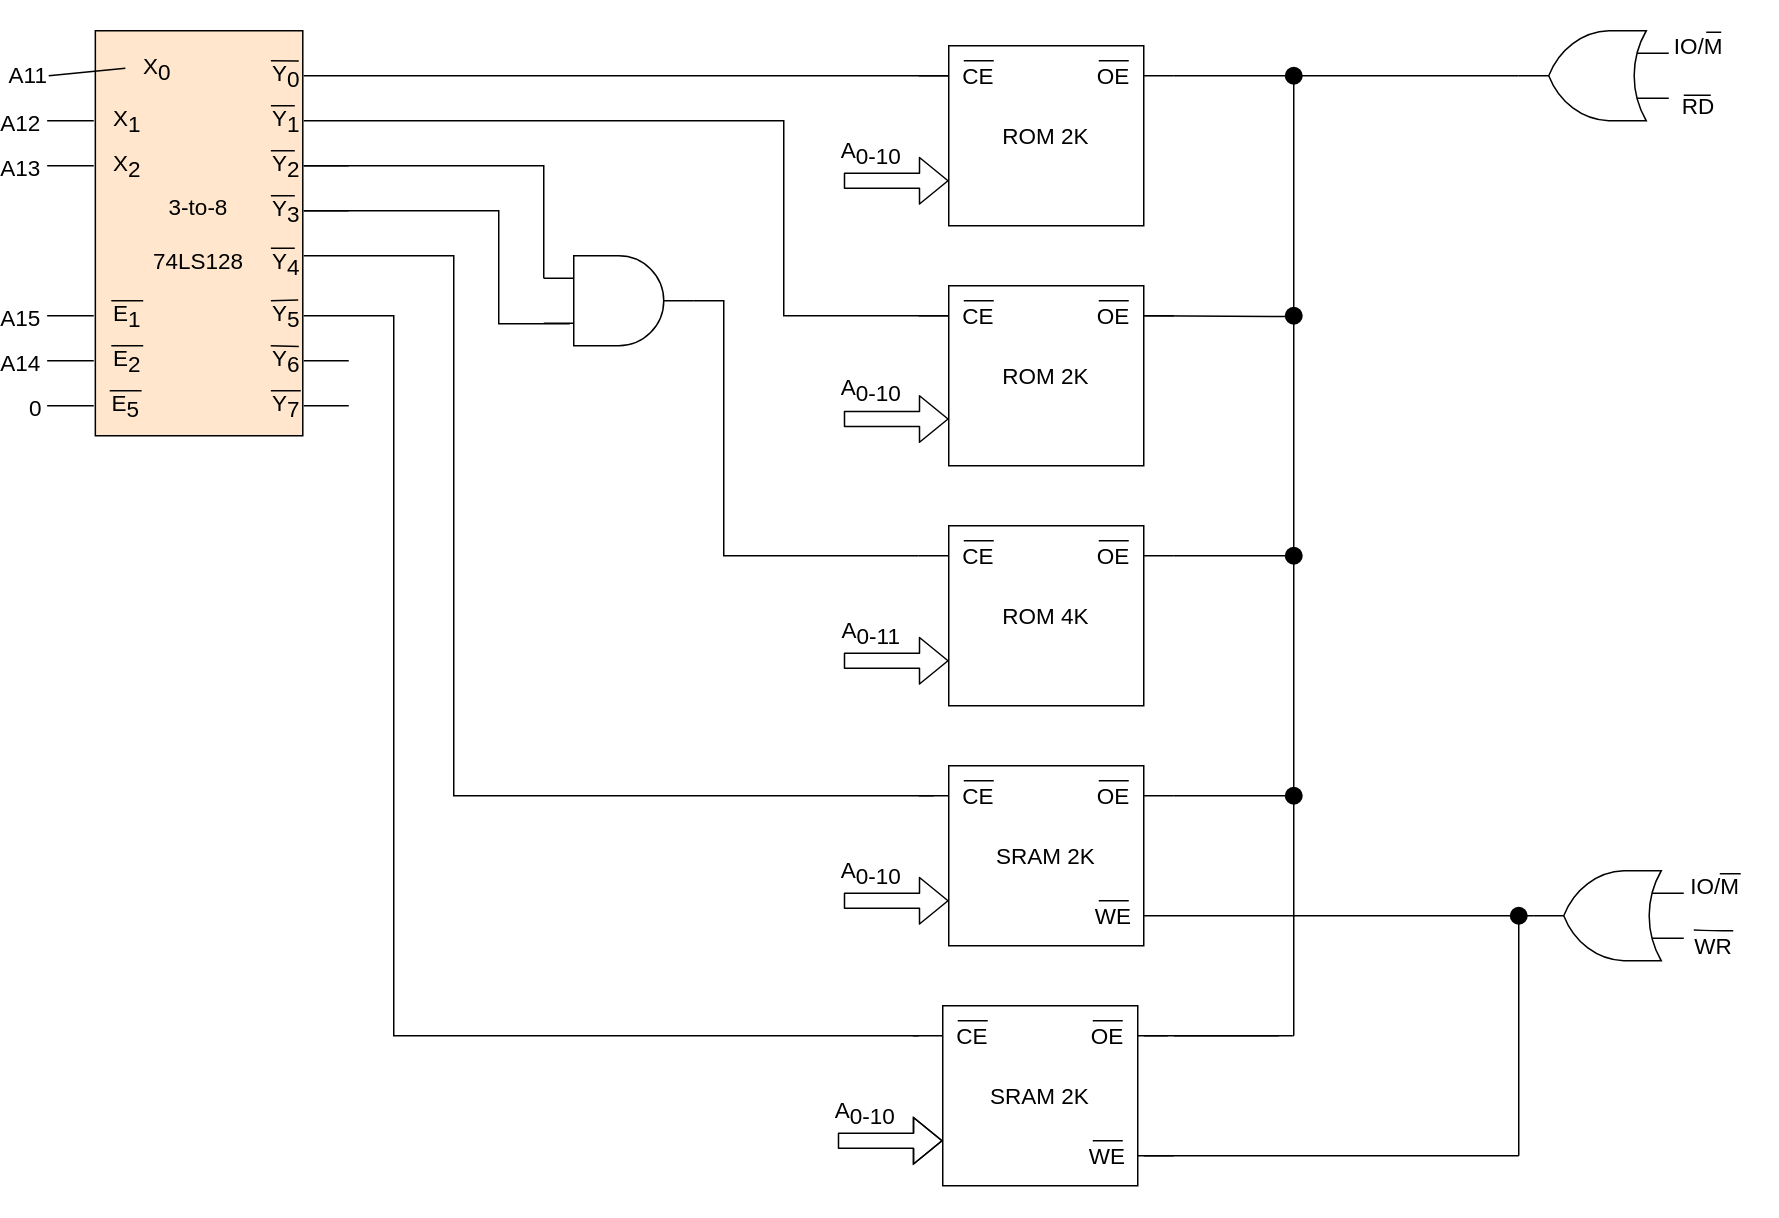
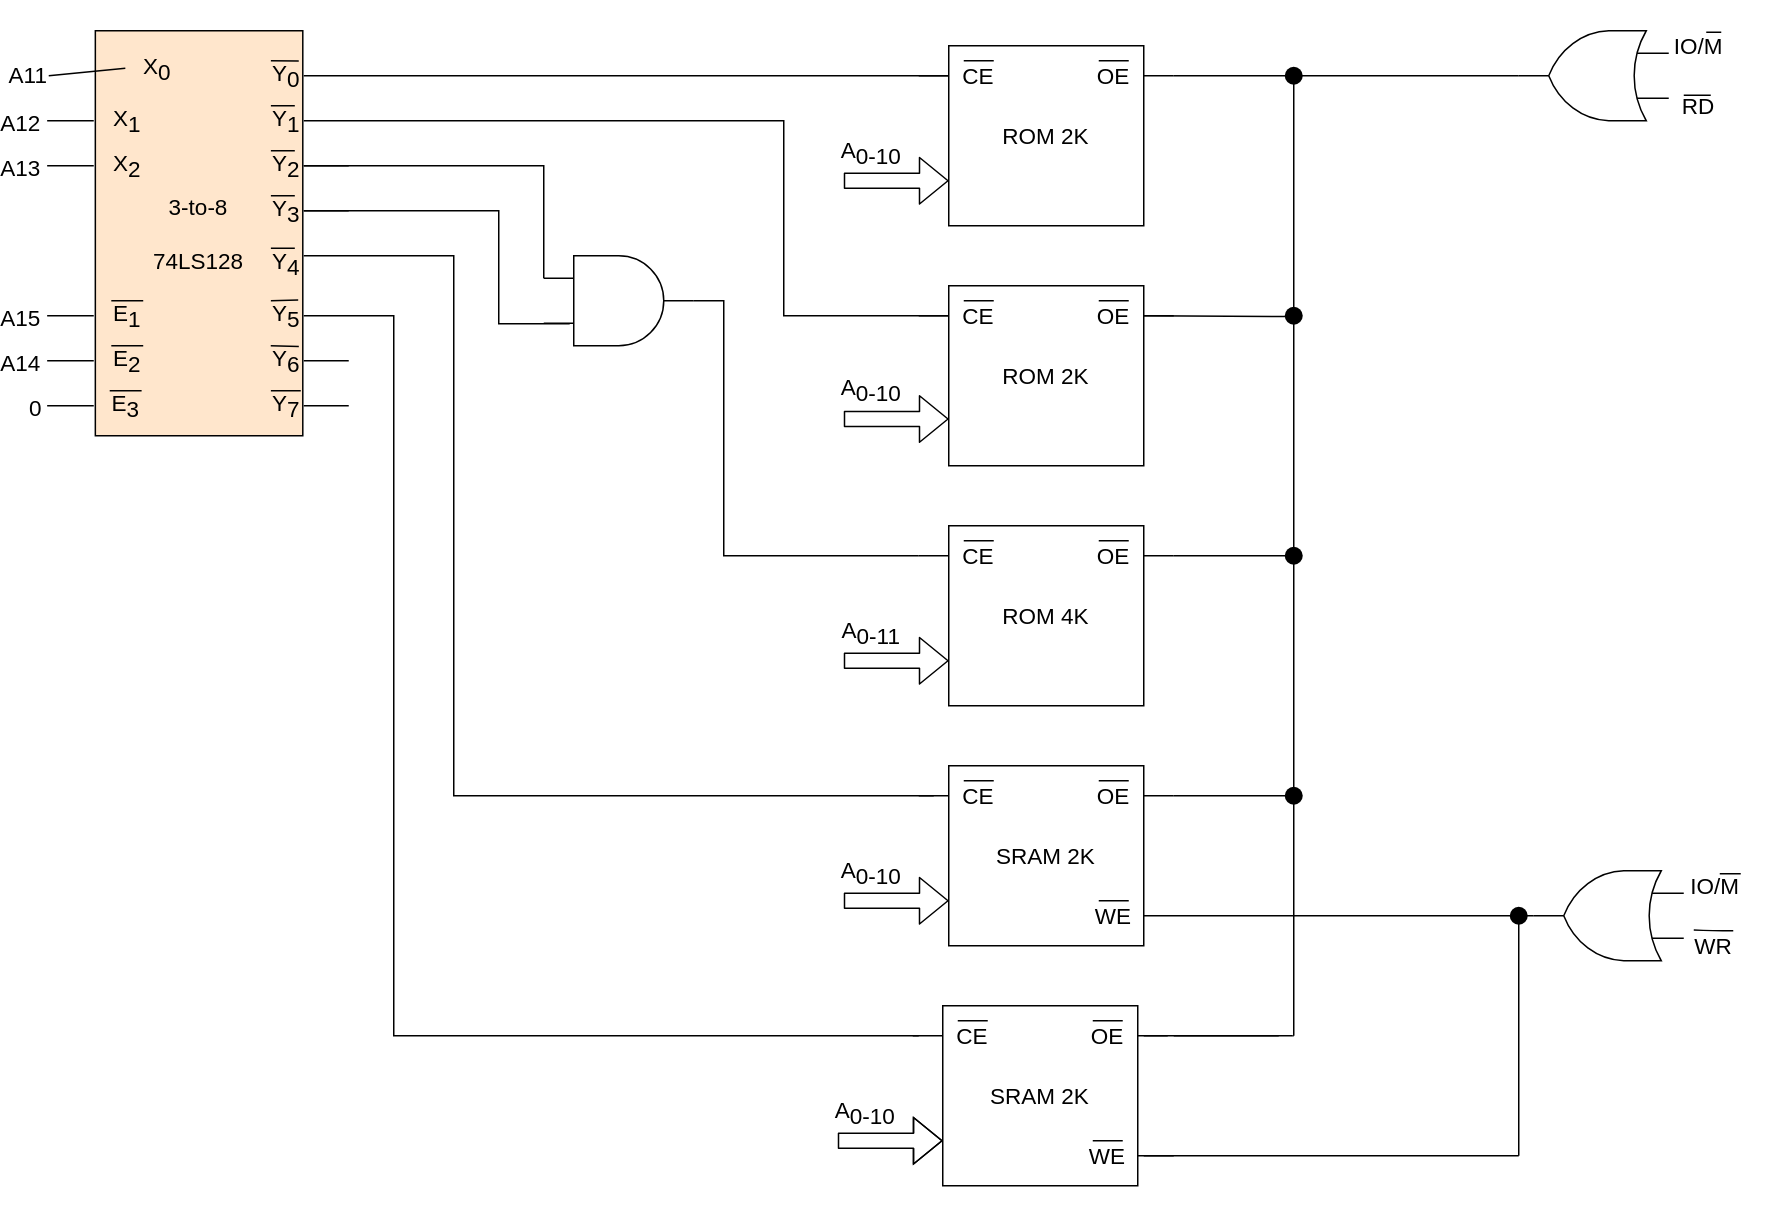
- <mxCell id="33" value="E&lt;sub style=&quot;font-size: 15px;&quot;&gt;5&lt;/sub&gt;" style="text;html=1;strokeColor=none;fillColor=none;align=center;verticalAlign=middle;whiteSpace=wrap;rounded=0;comic=0;fontSize=15;" parent="2" vertex="1"><mxGeometry y="240" width="42.553" height="20" as="geometry" /></mxCell>
+ <mxCell id="33" value="E&lt;sub style=&quot;font-size: 15px;&quot;&gt;3&lt;/sub&gt;" style="text;html=1;strokeColor=none;fillColor=none;align=center;verticalAlign=middle;whiteSpace=wrap;rounded=0;comic=0;fontSize=15;" parent="2" vertex="1"><mxGeometry y="240" width="42.553" height="20" as="geometry" /></mxCell>
